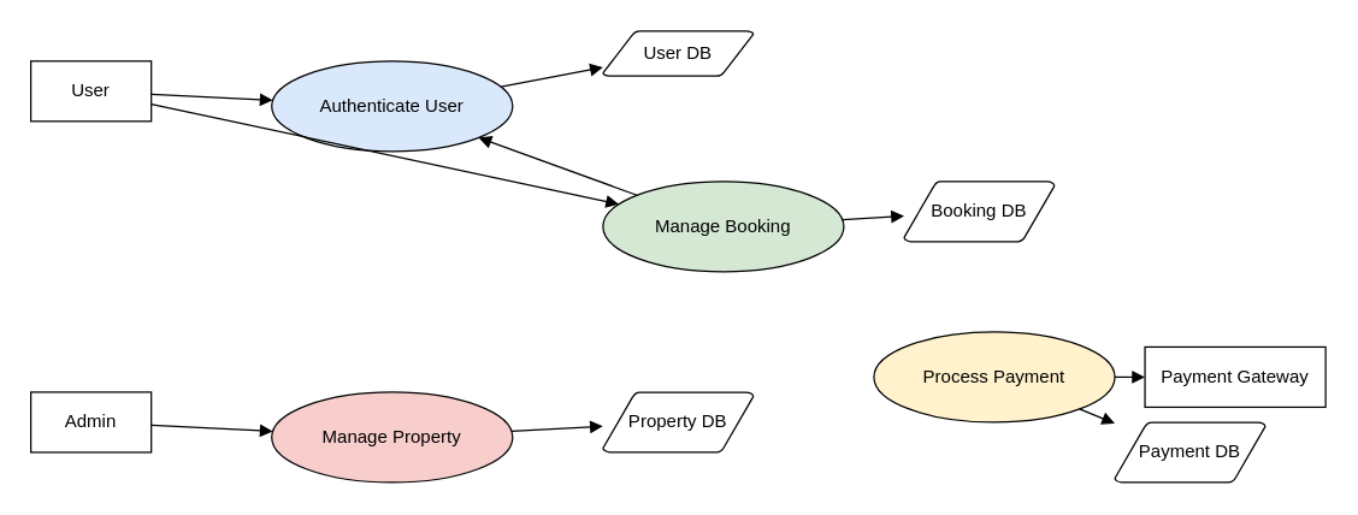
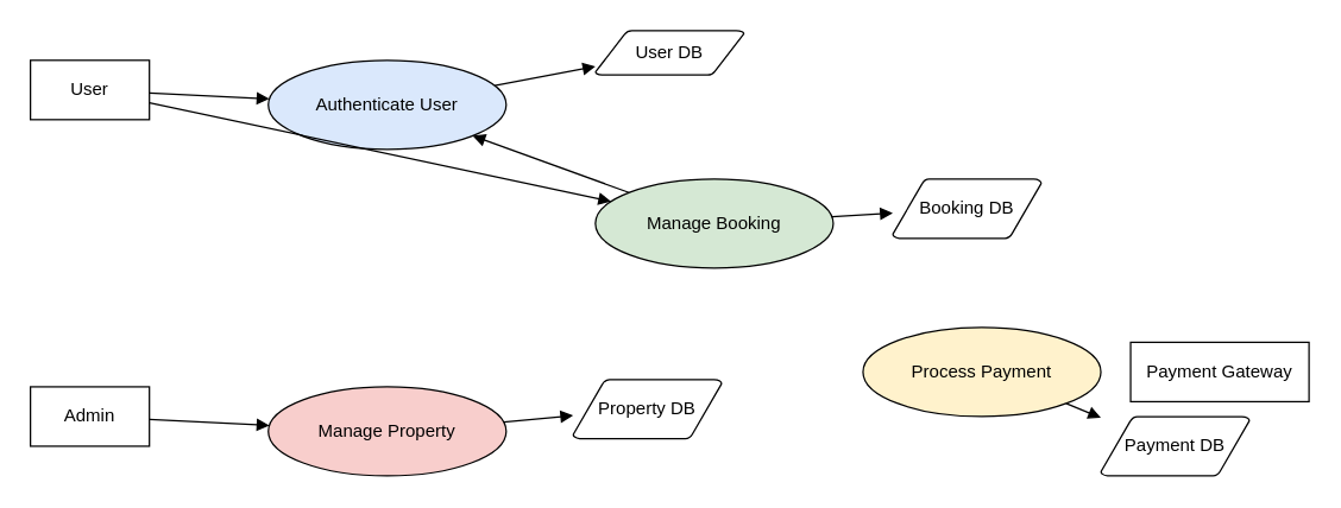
- <mxCell id="19" style="endArrow=block;" edge="1" parent="1" source="8" target="4"><mxGeometry relative="1" as="geometry" /></mxCell>
- <mxCell id="10" value="Property DB" style="shape=mxgraph.flowchart.data;whiteSpace=wrap;html=1;" vertex="1" parent="1"><mxGeometry x="400" y="260" width="100" height="40" as="geometry" /></mxCell>
+ <mxCell id="10" value="Property DB" style="shape=mxgraph.flowchart.data;whiteSpace=wrap;html=1;" vertex="1" parent="1"><mxGeometry x="385" y="255" width="100" height="40" as="geometry" /></mxCell>
